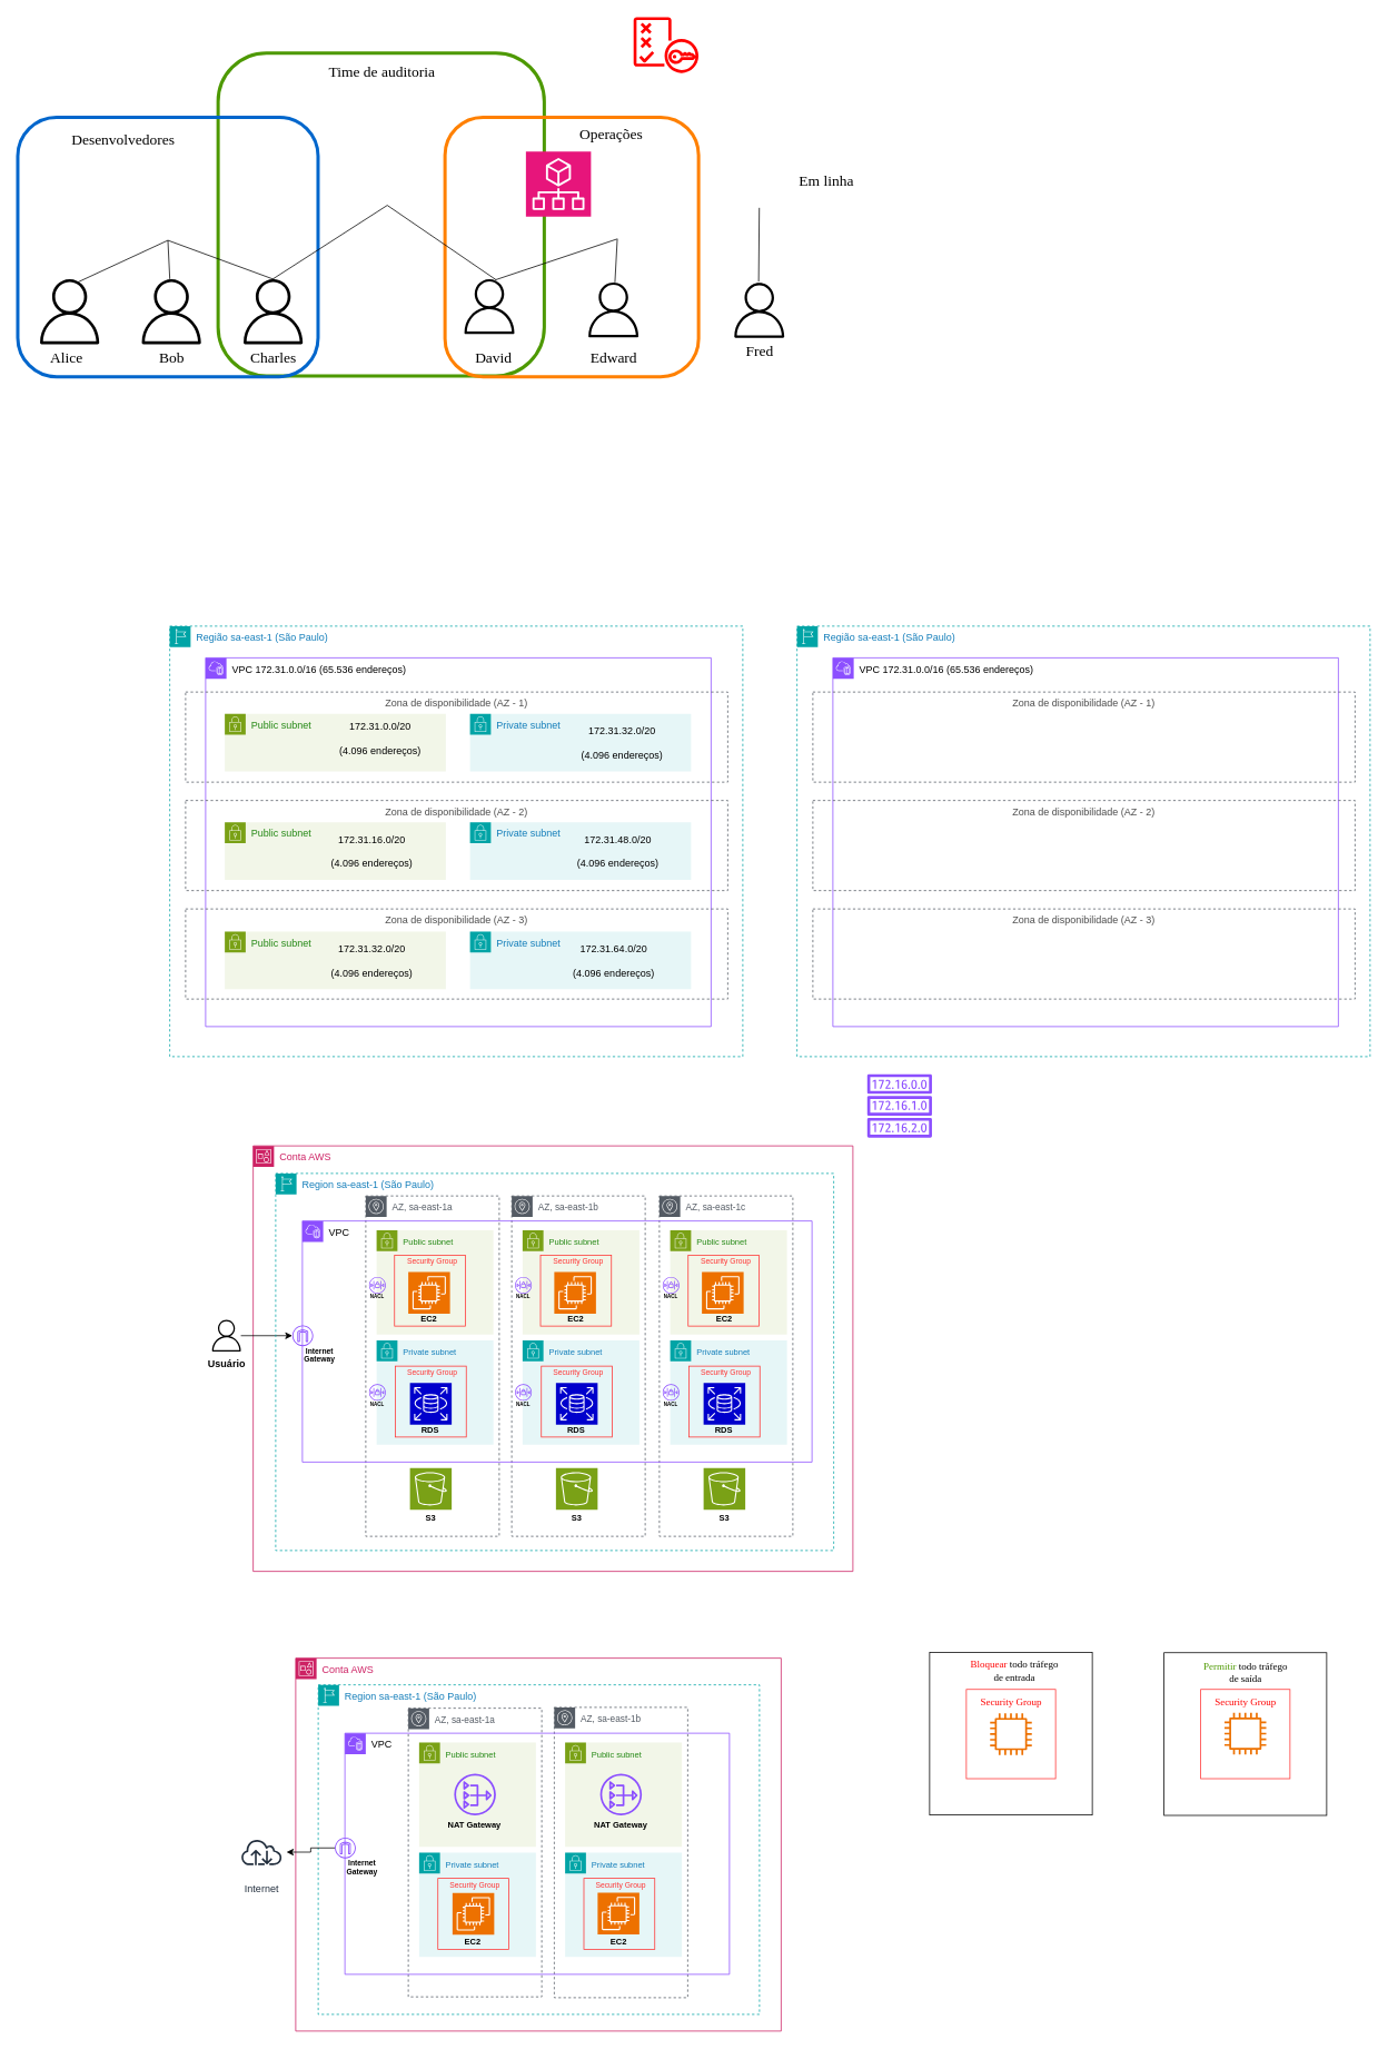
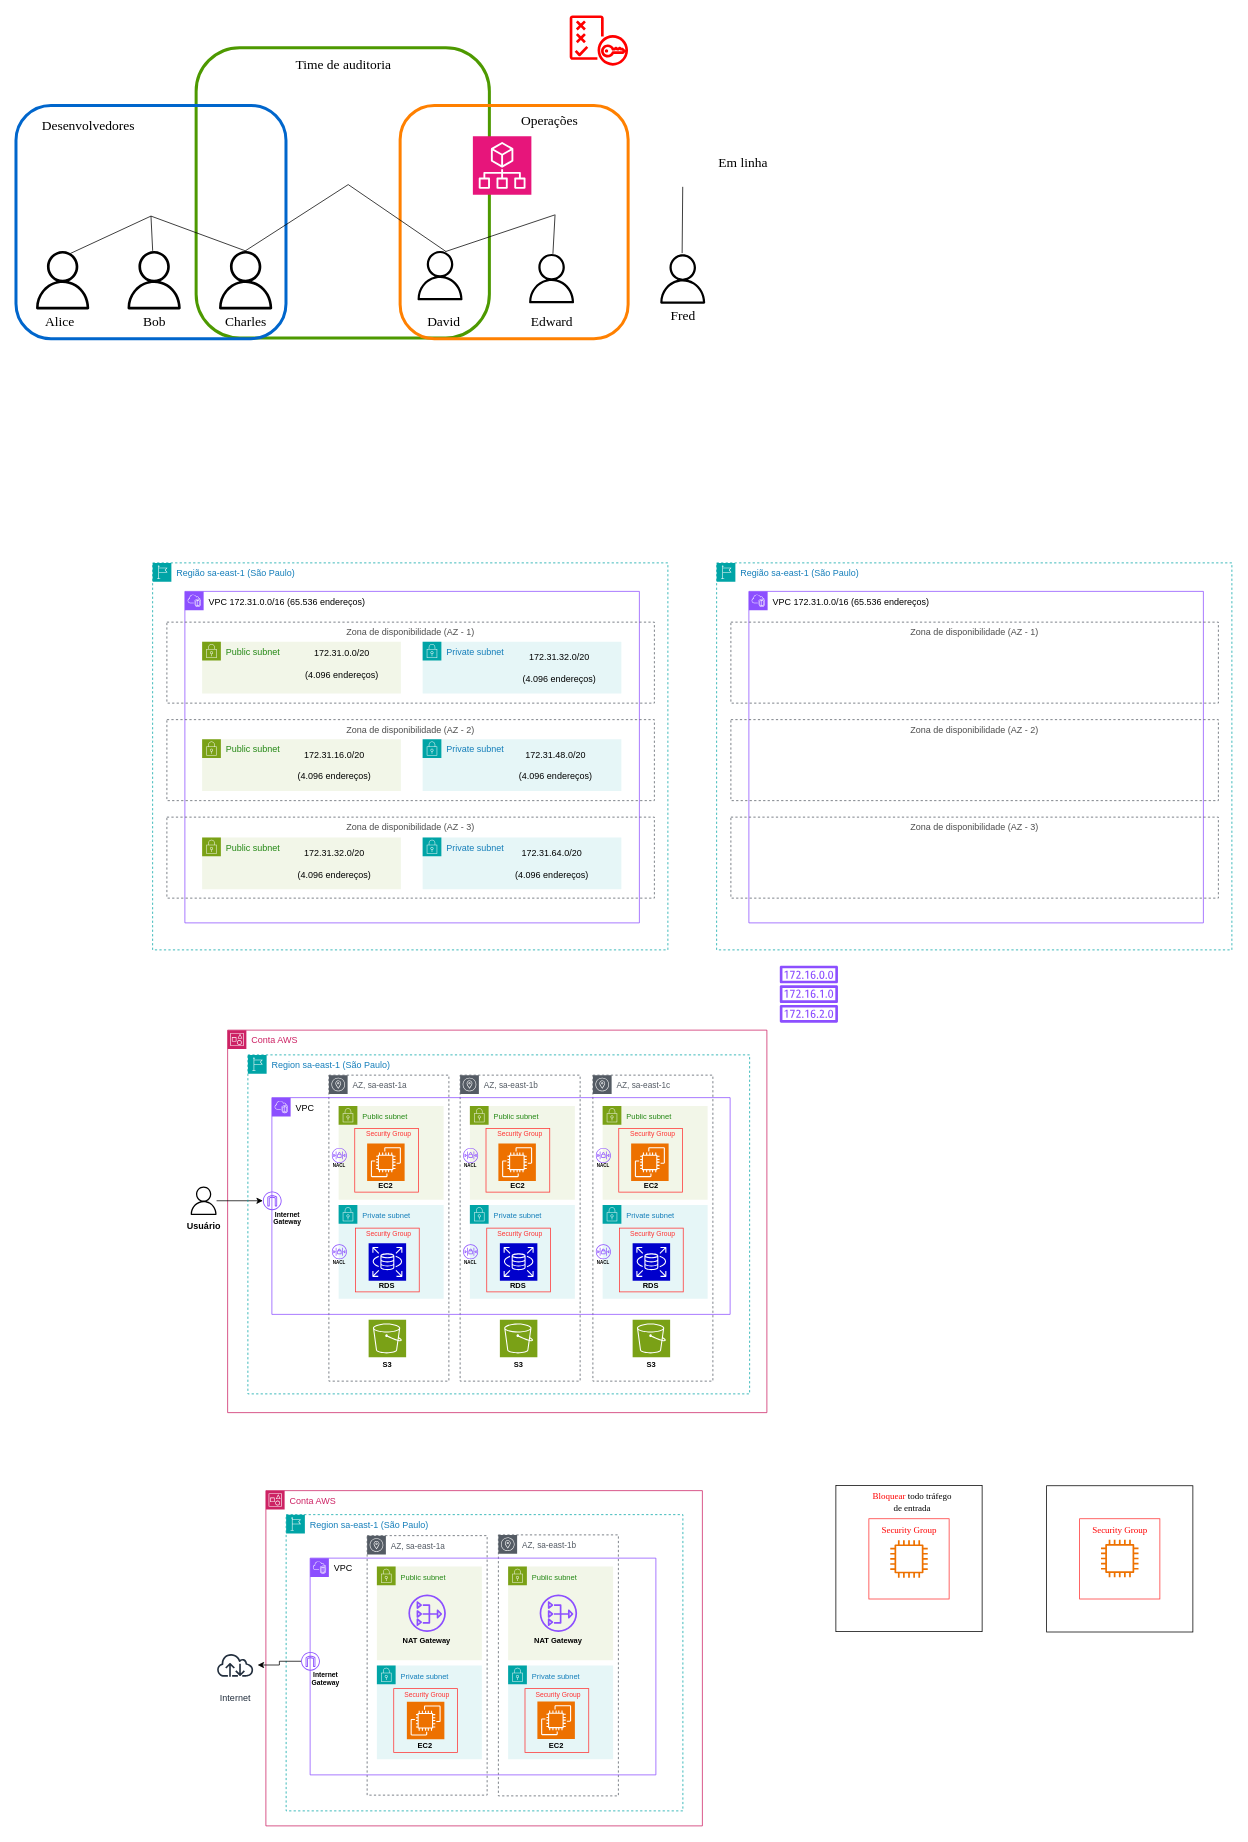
- <mxCell id="20" value="&lt;font style=&quot;font-size: 18px;&quot; face=&quot;Fredoka&quot; data-font-src=&quot;https://fonts.googleapis.com/css?family=Fredoka&quot;&gt;Desenvolvedores&lt;/font&gt;" style="text;html=1;align=center;verticalAlign=middle;resizable=0;points=[];autosize=1;strokeColor=none;fillColor=none;" parent="1" vertex="1"><mxGeometry x="69" y="150" width="155" height="34" as="geometry" /></mxCell>
+ <mxCell id="20" value="&lt;font style=&quot;font-size: 18px;&quot; face=&quot;Fredoka&quot; data-font-src=&quot;https://fonts.googleapis.com/css?family=Fredoka&quot;&gt;Desenvolvedores&lt;/font&gt;" style="text;html=1;align=center;verticalAlign=middle;resizable=0;points=[];autosize=1;strokeColor=none;fillColor=none;" parent="1" vertex="1"><mxGeometry x="39" y="150" width="155" height="34" as="geometry" /></mxCell>
- <mxCell id="155" value="&lt;font data-font-src=&quot;https://fonts.googleapis.com/css?family=Fredoka&quot; face=&quot;Fredoka&quot;&gt;&lt;font color=&quot;#4d9900&quot;&gt;Permitir&lt;/font&gt; todo tráfego de saída&lt;/font&gt;" style="text;html=1;align=center;verticalAlign=middle;whiteSpace=wrap;rounded=0;" vertex="1" parent="1"><mxGeometry x="1439" y="1989" width="107.5" height="30" as="geometry" /></mxCell>
